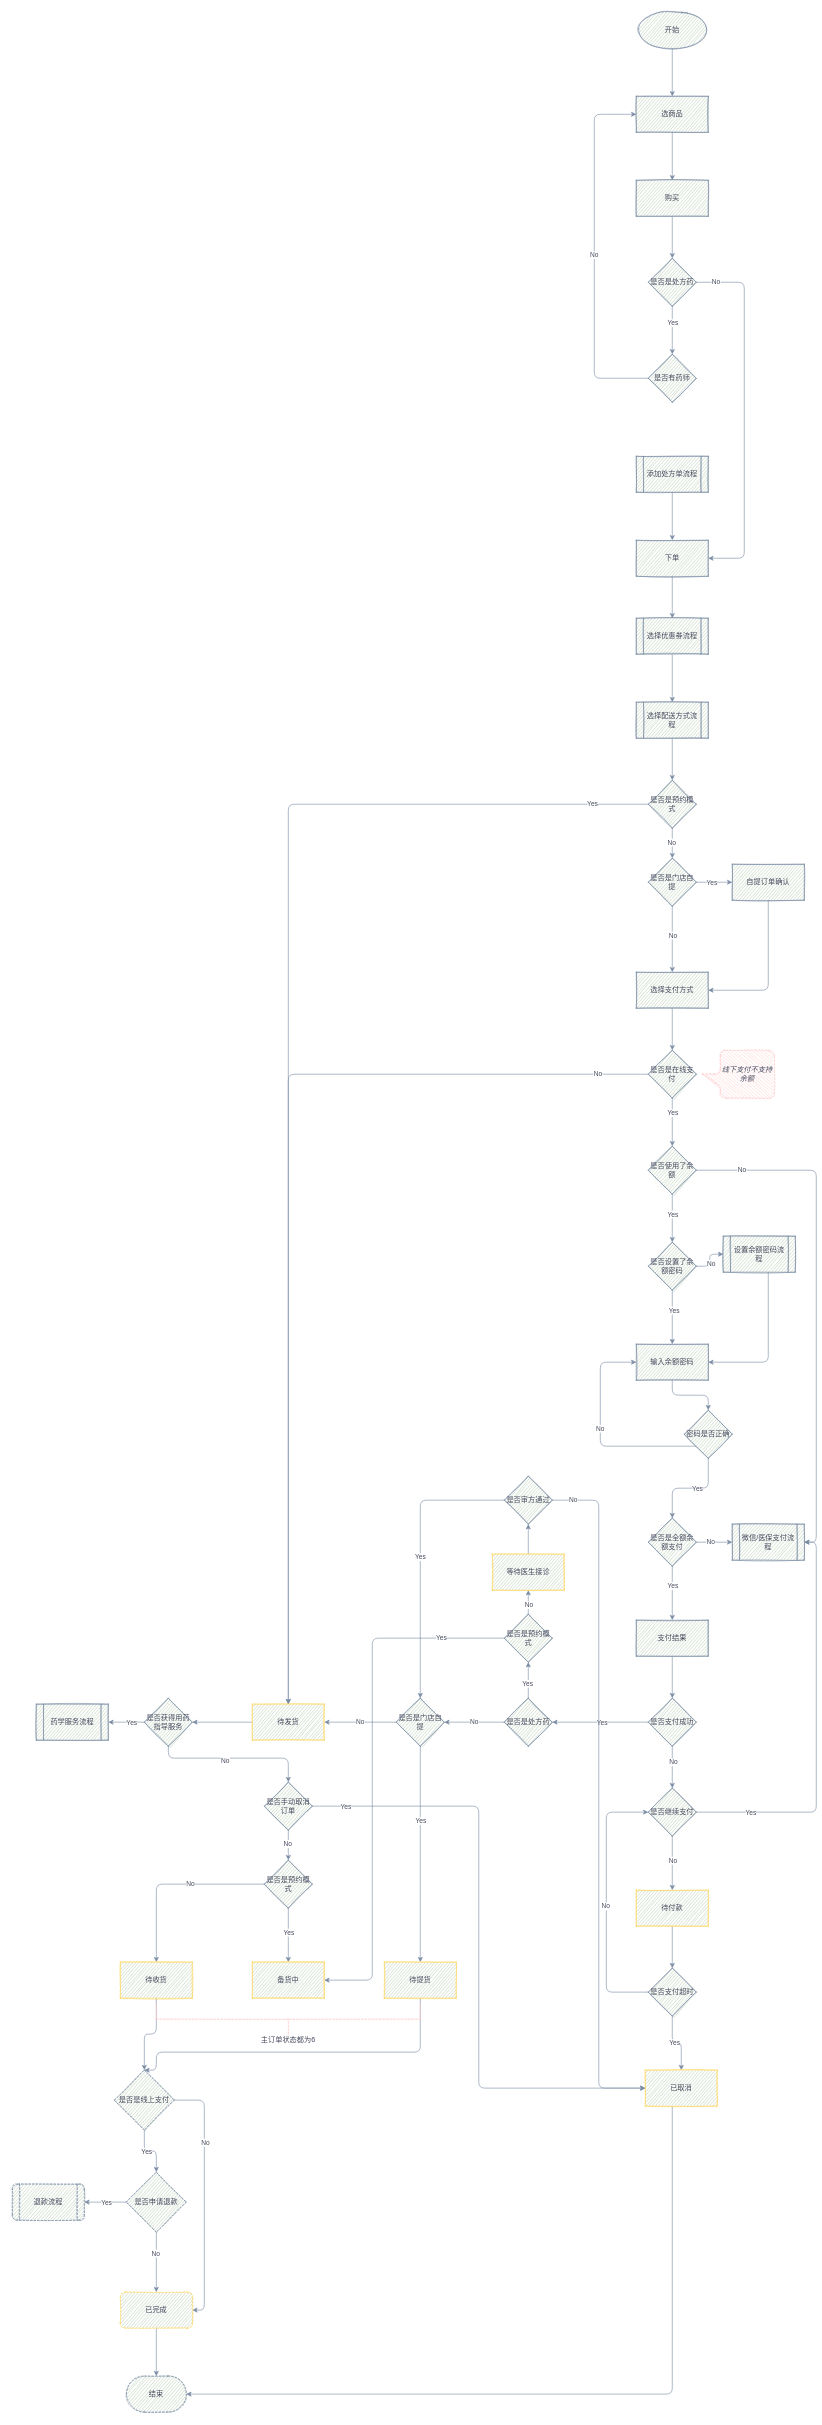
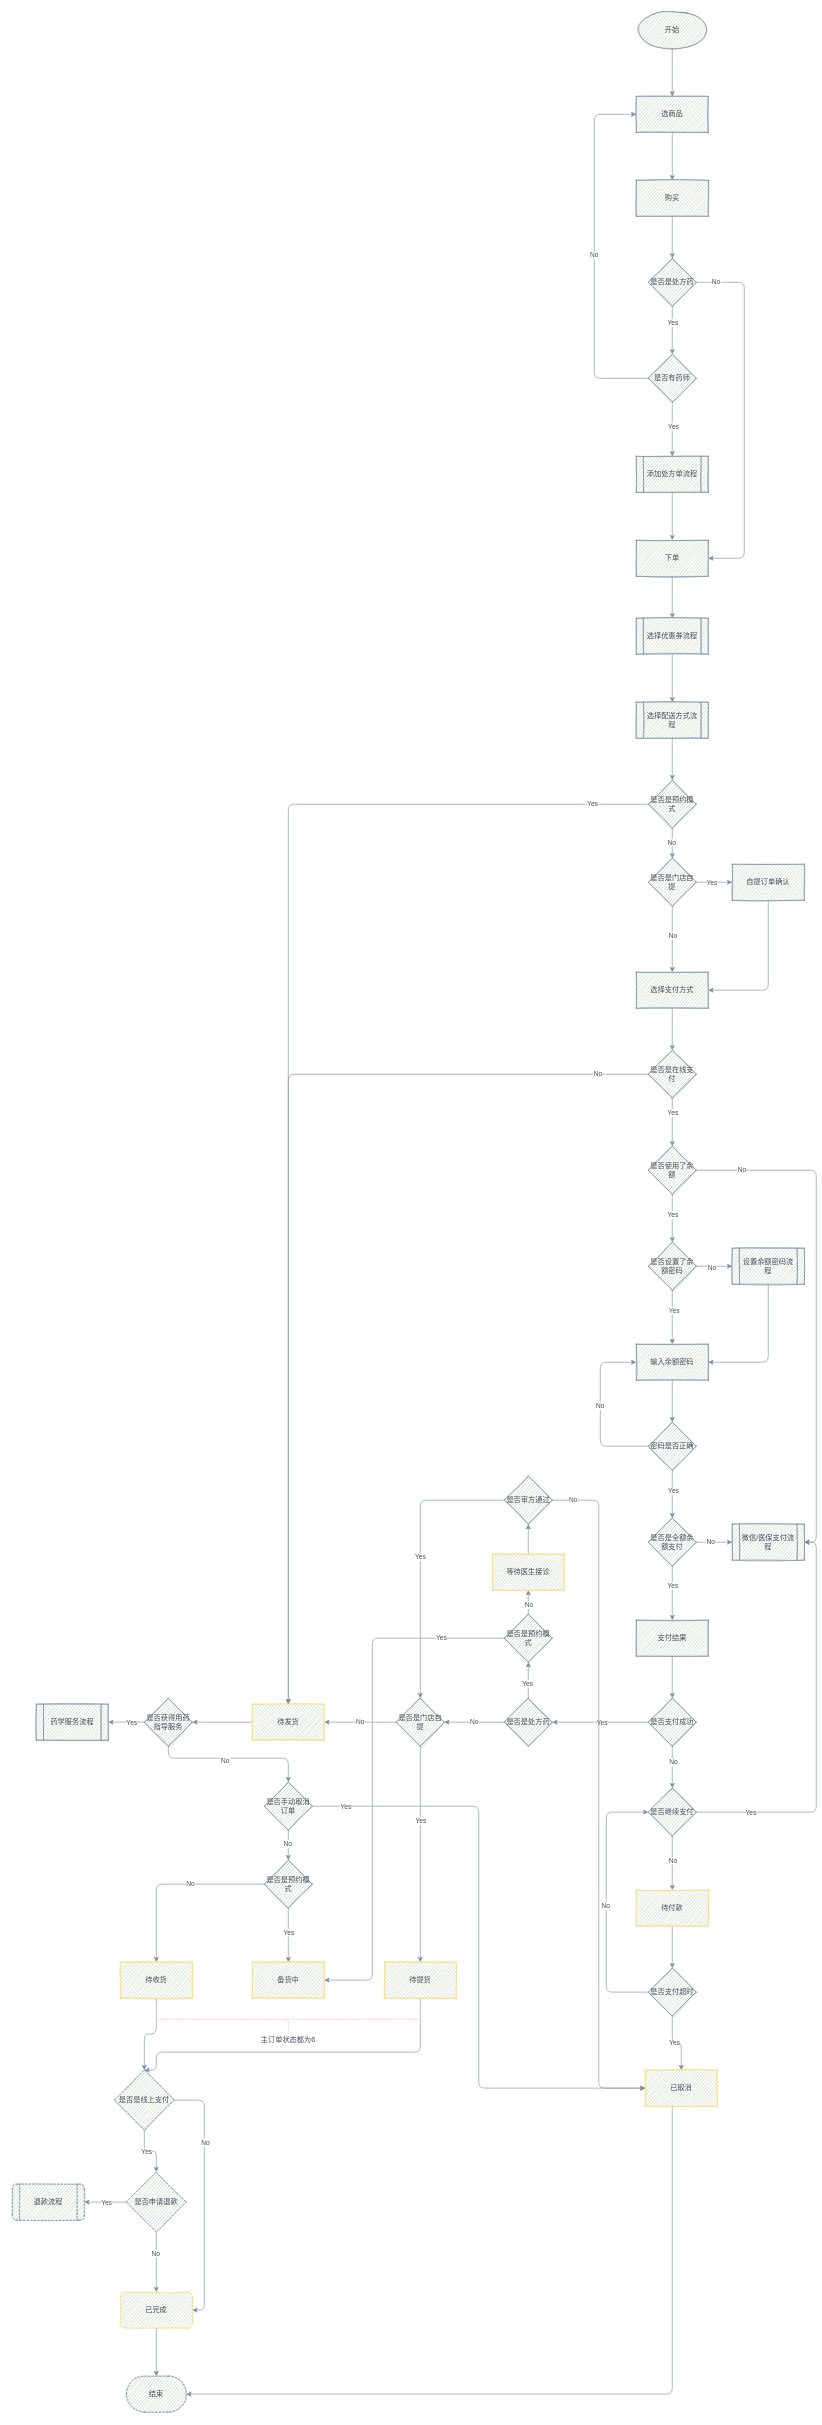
+ <mxCell id="15" value="" style="edgeStyle=orthogonalEdgeStyle;curved=0;rounded=1;sketch=0;orthogonalLoop=1;jettySize=auto;html=1;fontColor=#46495D;strokeColor=#788AA3;fillColor=#B2C9AB;" edge="1" parent="1" source="17" target="19"><mxGeometry relative="1" as="geometry" /></mxCell>
+ <mxCell id="16" value="Yes" style="edgeLabel;html=1;align=center;verticalAlign=middle;resizable=0;points=[];fontColor=#46495D;" vertex="1" connectable="0" parent="15"><mxGeometry x="-0.111" y="1" relative="1" as="geometry"><mxPoint as="offset" /></mxGeometry></mxCell>
- <mxCell id="105" value="线下支付不支持余额" style="shape=callout;whiteSpace=wrap;html=1;perimeter=calloutPerimeter;rounded=1;glass=0;sketch=1;fontColor=#46495D;strokeWidth=1;gradientDirection=south;connectable=0;direction=south;strokeColor=#FFCCCC;fillColor=#FFCCCC;fontStyle=2;dashed=1;" vertex="1" parent="1"><mxGeometry x="1170" y="1750" width="120" height="80" as="geometry" /></mxCell>
- <mxCell id="44" value="设置余额密码流程" style="shape=process;whiteSpace=wrap;html=1;backgroundOutline=1;shadow=0;fontColor=#46495D;strokeColor=#788AA3;strokeWidth=1;fillColor=#B2C9AB;glass=0;sketch=1;" vertex="1" parent="1"><mxGeometry x="1205" y="2060" width="120" height="60" as="geometry" /></mxCell>
+ <mxCell id="44" value="设置余额密码流程" style="shape=process;whiteSpace=wrap;html=1;backgroundOutline=1;shadow=0;fontColor=#46495D;strokeColor=#788AA3;strokeWidth=1;fillColor=#B2C9AB;glass=0;sketch=1;" vertex="1" parent="1"><mxGeometry x="1220" y="2080" width="120" height="60" as="geometry" /></mxCell>
- <mxCell id="49" value="密码是否正确" style="rhombus;whiteSpace=wrap;html=1;shadow=0;fontColor=#46495D;strokeColor=#788AA3;strokeWidth=1;fillColor=#B2C9AB;glass=0;sketch=1;" vertex="1" parent="1"><mxGeometry x="1140" y="2350" width="80" height="80" as="geometry" /></mxCell>
+ <mxCell id="49" value="密码是否正确" style="rhombus;whiteSpace=wrap;html=1;shadow=0;fontColor=#46495D;strokeColor=#788AA3;strokeWidth=1;fillColor=#B2C9AB;glass=0;sketch=1;" vertex="1" parent="1"><mxGeometry x="1080" y="2370" width="80" height="80" as="geometry" /></mxCell>
